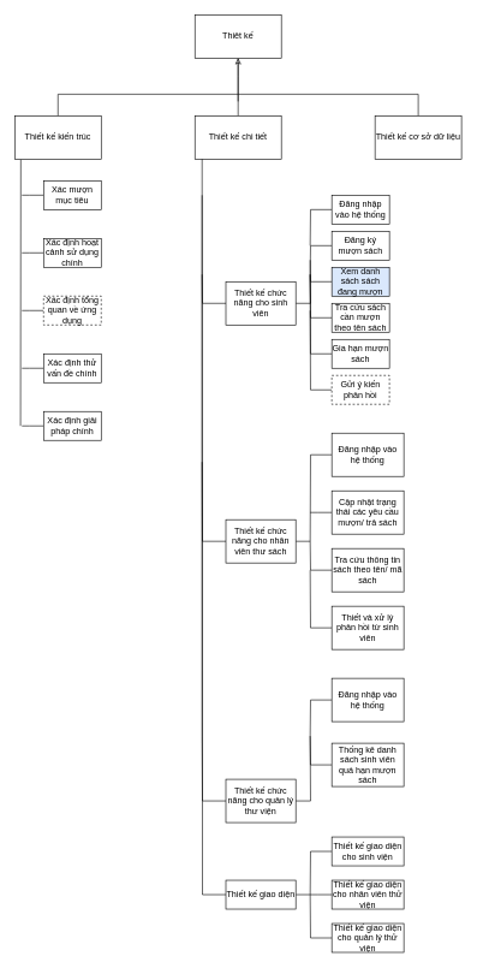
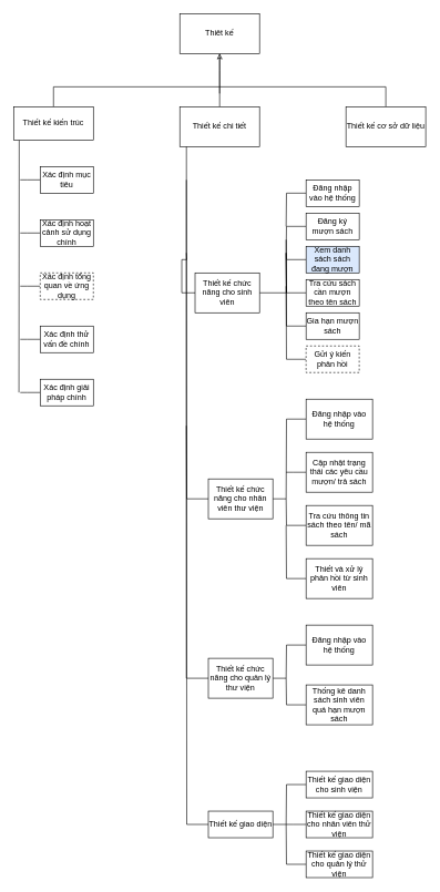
- <mxCell id="7" value="Thiết kế kiến trúc" style="rounded=0;whiteSpace=wrap;html=1;" vertex="1" parent="1"><mxGeometry x="20" y="160" width="120" height="60" as="geometry" /></mxCell>
+ <mxCell id="7" value="Thiết kế kiến trúc" style="rounded=0;whiteSpace=wrap;html=1;" vertex="1" parent="1"><mxGeometry x="20" y="160" width="120" height="50" as="geometry" /></mxCell>
- <mxCell id="12" value="Xác mượn mục tiêu" style="rounded=0;whiteSpace=wrap;html=1;" vertex="1" parent="1"><mxGeometry x="60" y="250" width="80" height="40" as="geometry" /></mxCell>
+ <mxCell id="12" value="Xác định mục tiêu" style="rounded=0;whiteSpace=wrap;html=1;" vertex="1" parent="1"><mxGeometry x="60" y="250" width="80" height="40" as="geometry" /></mxCell>
- <mxCell id="27" value="Thiết kế chức năng cho sinh viên" style="rounded=0;whiteSpace=wrap;html=1;" vertex="1" parent="1"><mxGeometry x="313" y="390" width="97" height="60" as="geometry" /></mxCell>
+ <mxCell id="27" value="Thiết kế chức năng cho sinh viên" style="rounded=0;whiteSpace=wrap;html=1;" vertex="1" parent="1"><mxGeometry x="293" y="410" width="97" height="60" as="geometry" /></mxCell>
- <mxCell id="30" value="Thiết kế chức năng cho nhân viên thư sách" style="rounded=0;whiteSpace=wrap;html=1;" vertex="1" parent="1"><mxGeometry x="313" y="720" width="97" height="60" as="geometry" /></mxCell>
+ <mxCell id="30" value="Thiết kế chức năng cho nhân viên thư viện" style="rounded=0;whiteSpace=wrap;html=1;" vertex="1" parent="1"><mxGeometry x="313" y="720" width="97" height="60" as="geometry" /></mxCell>
- <mxCell id="53" value="Thiết kế chức năng cho quản lý thư viện" style="rounded=0;whiteSpace=wrap;html=1;" vertex="1" parent="1"><mxGeometry x="313" y="1080" width="97" height="60" as="geometry" /></mxCell>
+ <mxCell id="53" value="Thiết kế chức năng cho quản lý thư viện" style="rounded=0;whiteSpace=wrap;html=1;" vertex="1" parent="1"><mxGeometry x="313" y="990" width="97" height="60" as="geometry" /></mxCell>
